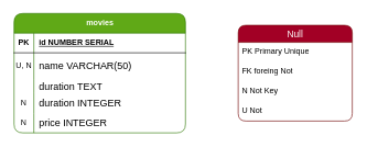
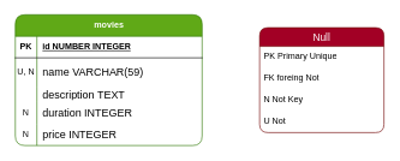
- <mxCell id="5" value="id NUMBER SERIAL" style="shape=partialRectangle;connectable=0;fillColor=none;top=0;left=0;bottom=0;right=0;align=left;spacingLeft=6;fontStyle=5;overflow=hidden;whiteSpace=wrap;html=1;" vertex="1" parent="3"><mxGeometry x="30" width="230" height="30" as="geometry"><mxRectangle width="230" height="30" as="alternateBounds" /></mxGeometry></mxCell>
+ <mxCell id="5" value="id NUMBER INTEGER" style="shape=partialRectangle;connectable=0;fillColor=none;top=0;left=0;bottom=0;right=0;align=left;spacingLeft=6;fontStyle=5;overflow=hidden;whiteSpace=wrap;html=1;" vertex="1" parent="3"><mxGeometry x="30" width="230" height="30" as="geometry"><mxRectangle width="230" height="30" as="alternateBounds" /></mxGeometry></mxCell>
- <mxCell id="8" value="&lt;font style=&quot;font-size: 15px;&quot;&gt;name VARCHAR(50)&lt;/font&gt;" style="shape=partialRectangle;connectable=0;fillColor=none;top=0;left=0;bottom=0;right=0;align=left;spacingLeft=6;overflow=hidden;whiteSpace=wrap;html=1;" vertex="1" parent="6"><mxGeometry x="30" width="230" height="40" as="geometry"><mxRectangle width="230" height="40" as="alternateBounds" /></mxGeometry></mxCell>
+ <mxCell id="8" value="&lt;font style=&quot;font-size: 15px;&quot;&gt;name VARCHAR(59)&lt;/font&gt;" style="shape=partialRectangle;connectable=0;fillColor=none;top=0;left=0;bottom=0;right=0;align=left;spacingLeft=6;overflow=hidden;whiteSpace=wrap;html=1;" vertex="1" parent="6"><mxGeometry x="30" width="230" height="40" as="geometry"><mxRectangle width="230" height="40" as="alternateBounds" /></mxGeometry></mxCell>
- <mxCell id="11" value="&lt;font style=&quot;font-size: 15px;&quot;&gt;duration TEXT&lt;/font&gt;" style="shape=partialRectangle;connectable=0;fillColor=none;top=0;left=0;bottom=0;right=0;align=left;spacingLeft=6;overflow=hidden;whiteSpace=wrap;html=1;" vertex="1" parent="9"><mxGeometry x="30" width="230" height="20" as="geometry"><mxRectangle width="230" height="20" as="alternateBounds" /></mxGeometry></mxCell>
+ <mxCell id="11" value="&lt;font style=&quot;font-size: 15px;&quot;&gt;description TEXT&lt;/font&gt;" style="shape=partialRectangle;connectable=0;fillColor=none;top=0;left=0;bottom=0;right=0;align=left;spacingLeft=6;overflow=hidden;whiteSpace=wrap;html=1;" vertex="1" parent="9"><mxGeometry x="30" width="230" height="20" as="geometry"><mxRectangle width="230" height="20" as="alternateBounds" /></mxGeometry></mxCell>
